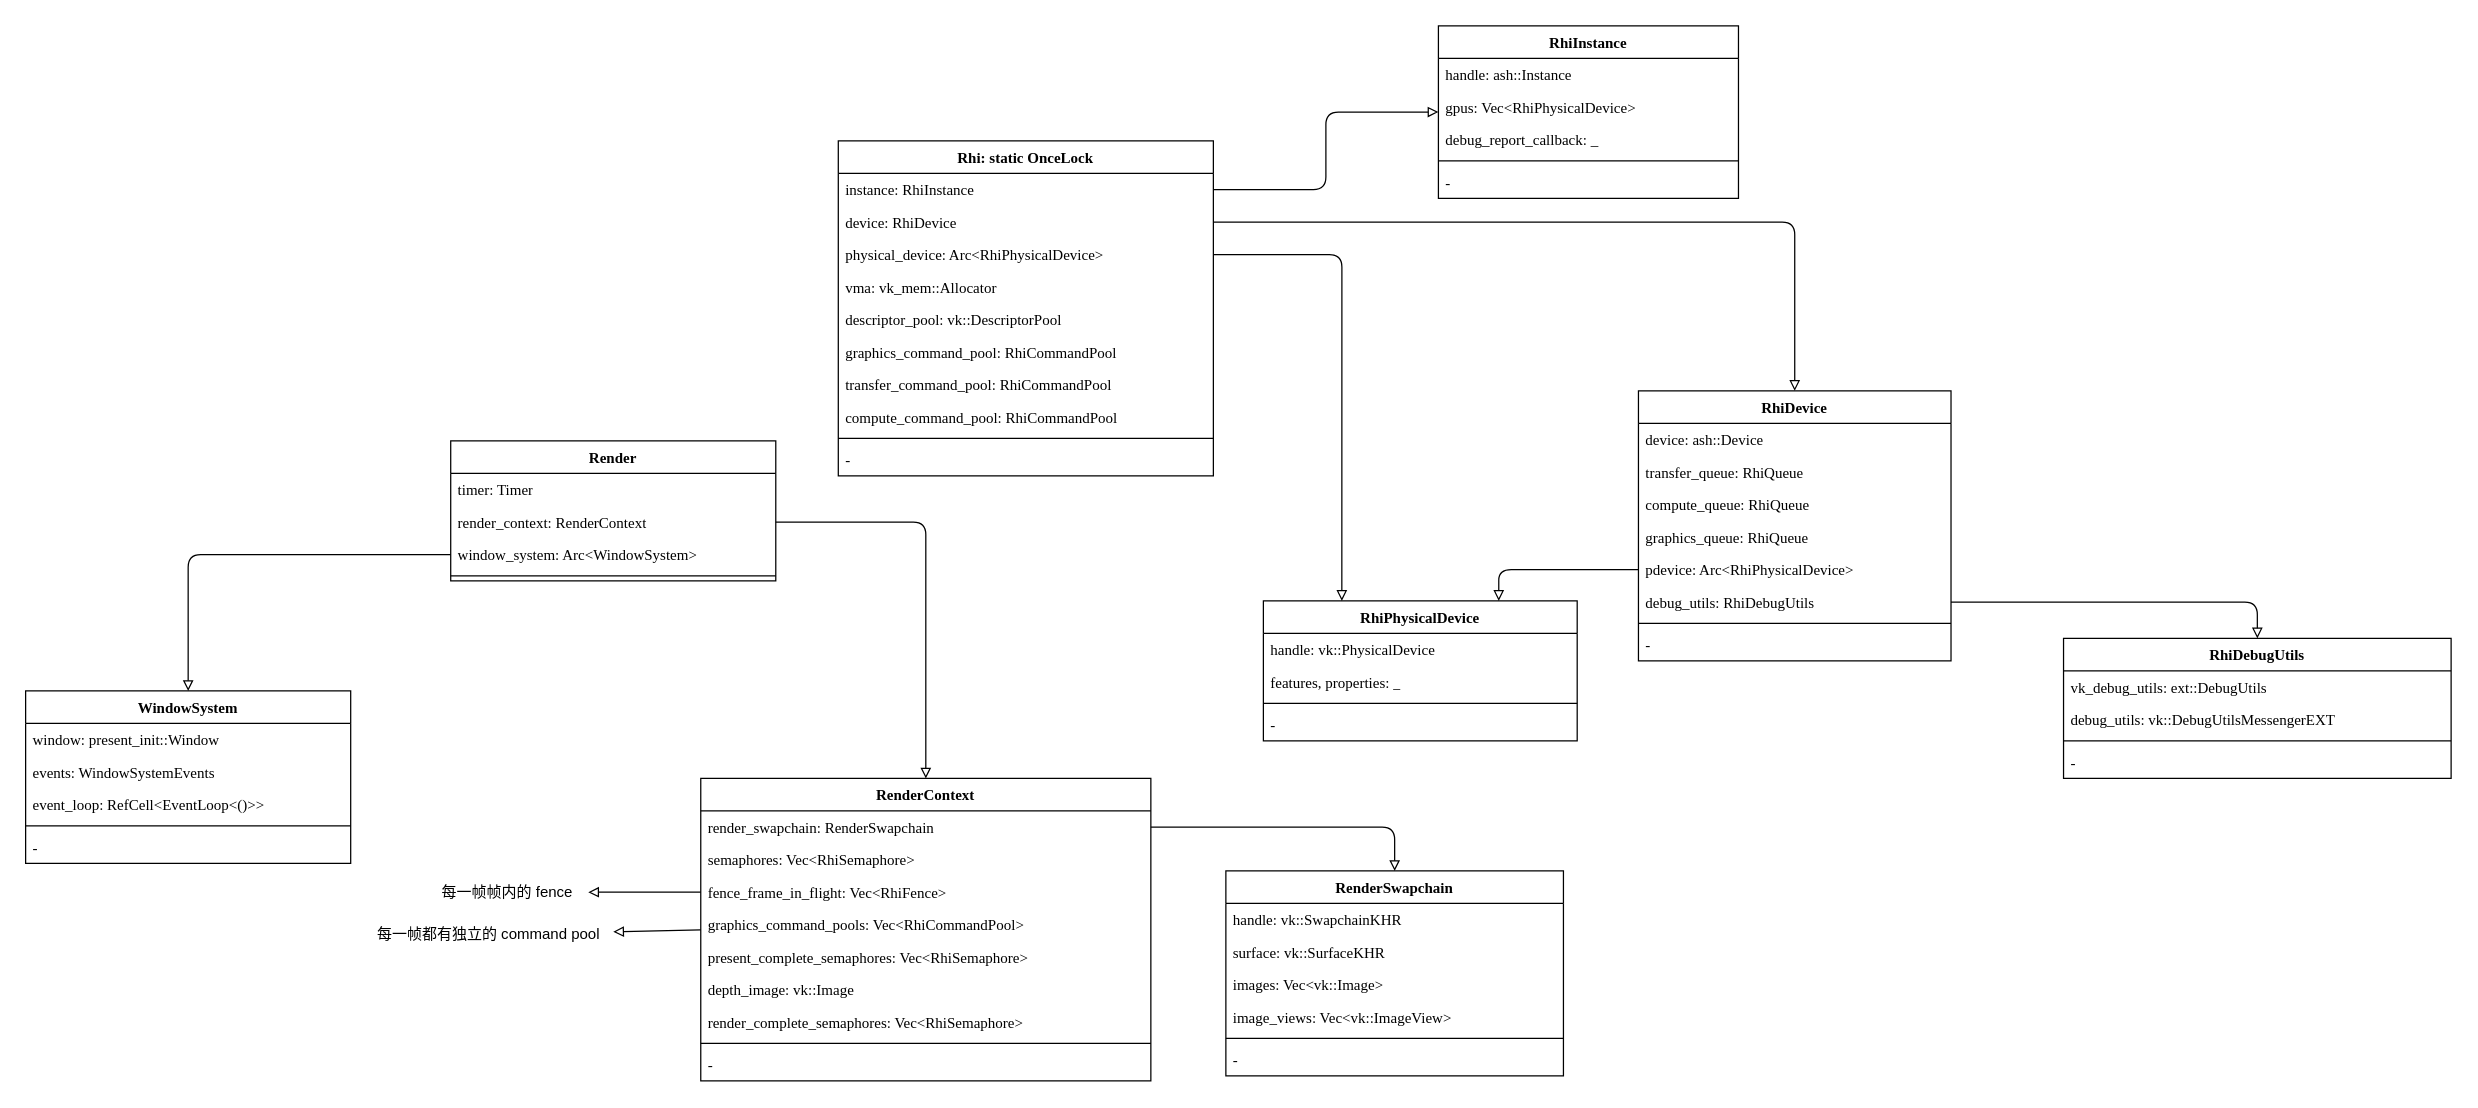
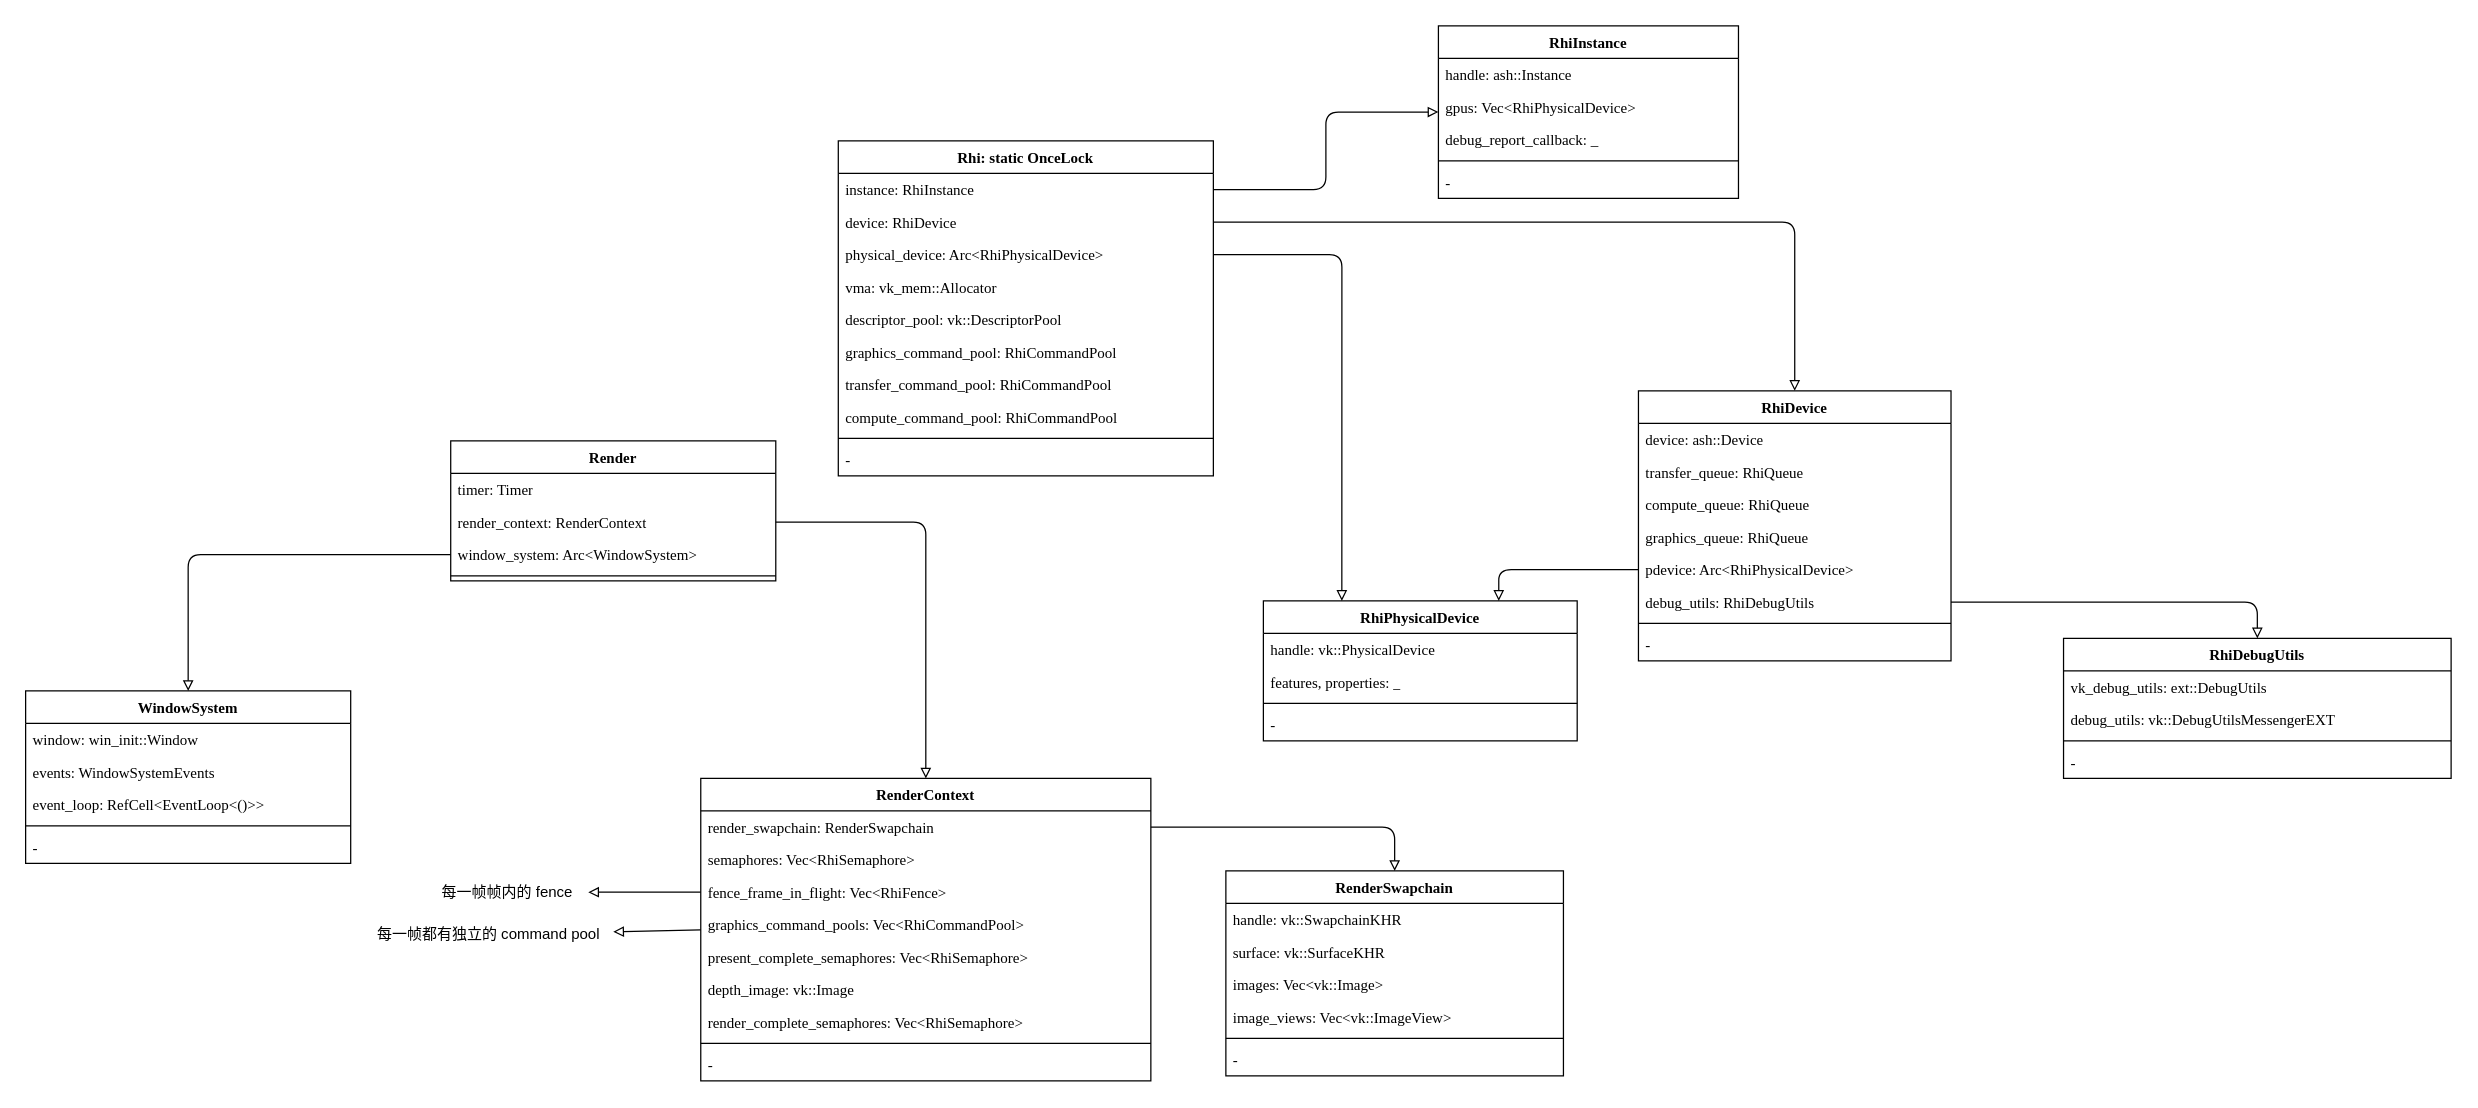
- <mxCell id="24" value="window: present_init::Window" style="text;align=left;verticalAlign=top;spacingLeft=4;spacingRight=4;overflow=hidden;rotatable=0;points=[[0,0.5],[1,0.5]];portConstraint=eastwest;fontFamily=Lucida Console;" parent="23" vertex="1"><mxGeometry y="26" width="260" height="26" as="geometry" /></mxCell>
+ <mxCell id="24" value="window: win_init::Window" style="text;align=left;verticalAlign=top;spacingLeft=4;spacingRight=4;overflow=hidden;rotatable=0;points=[[0,0.5],[1,0.5]];portConstraint=eastwest;fontFamily=Lucida Console;" parent="23" vertex="1"><mxGeometry y="26" width="260" height="26" as="geometry" /></mxCell>
